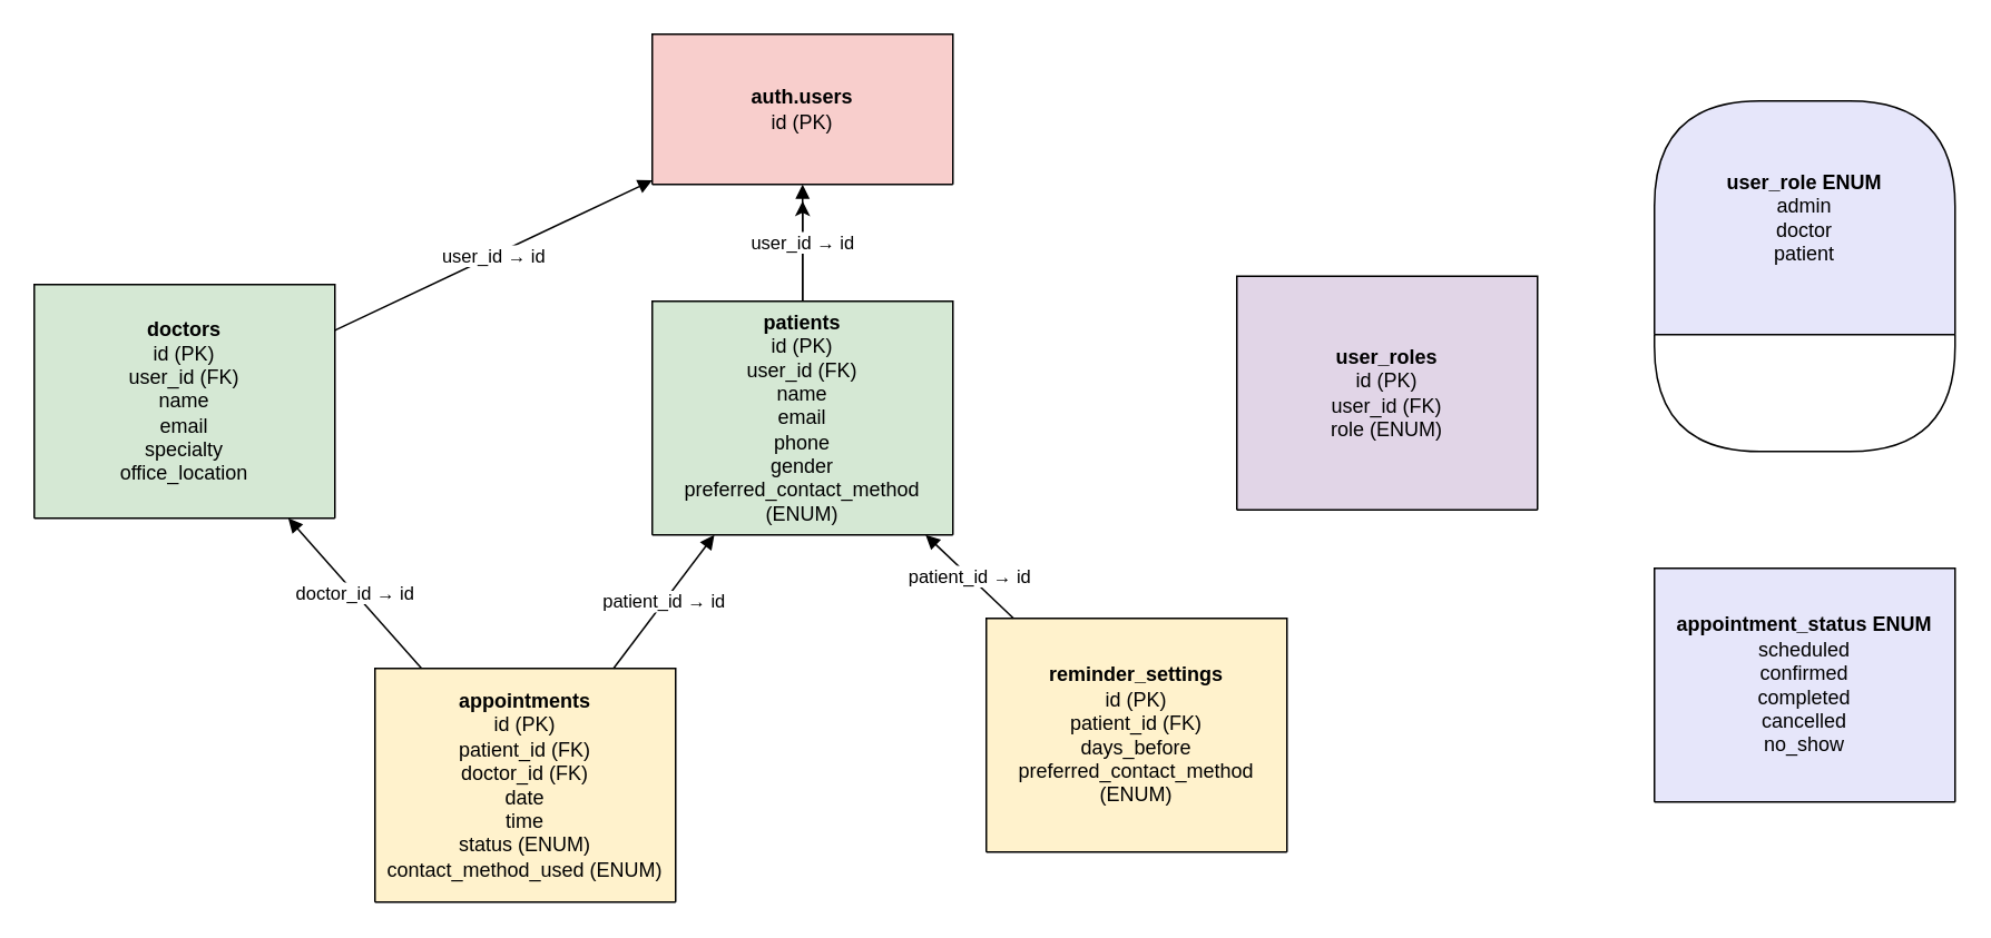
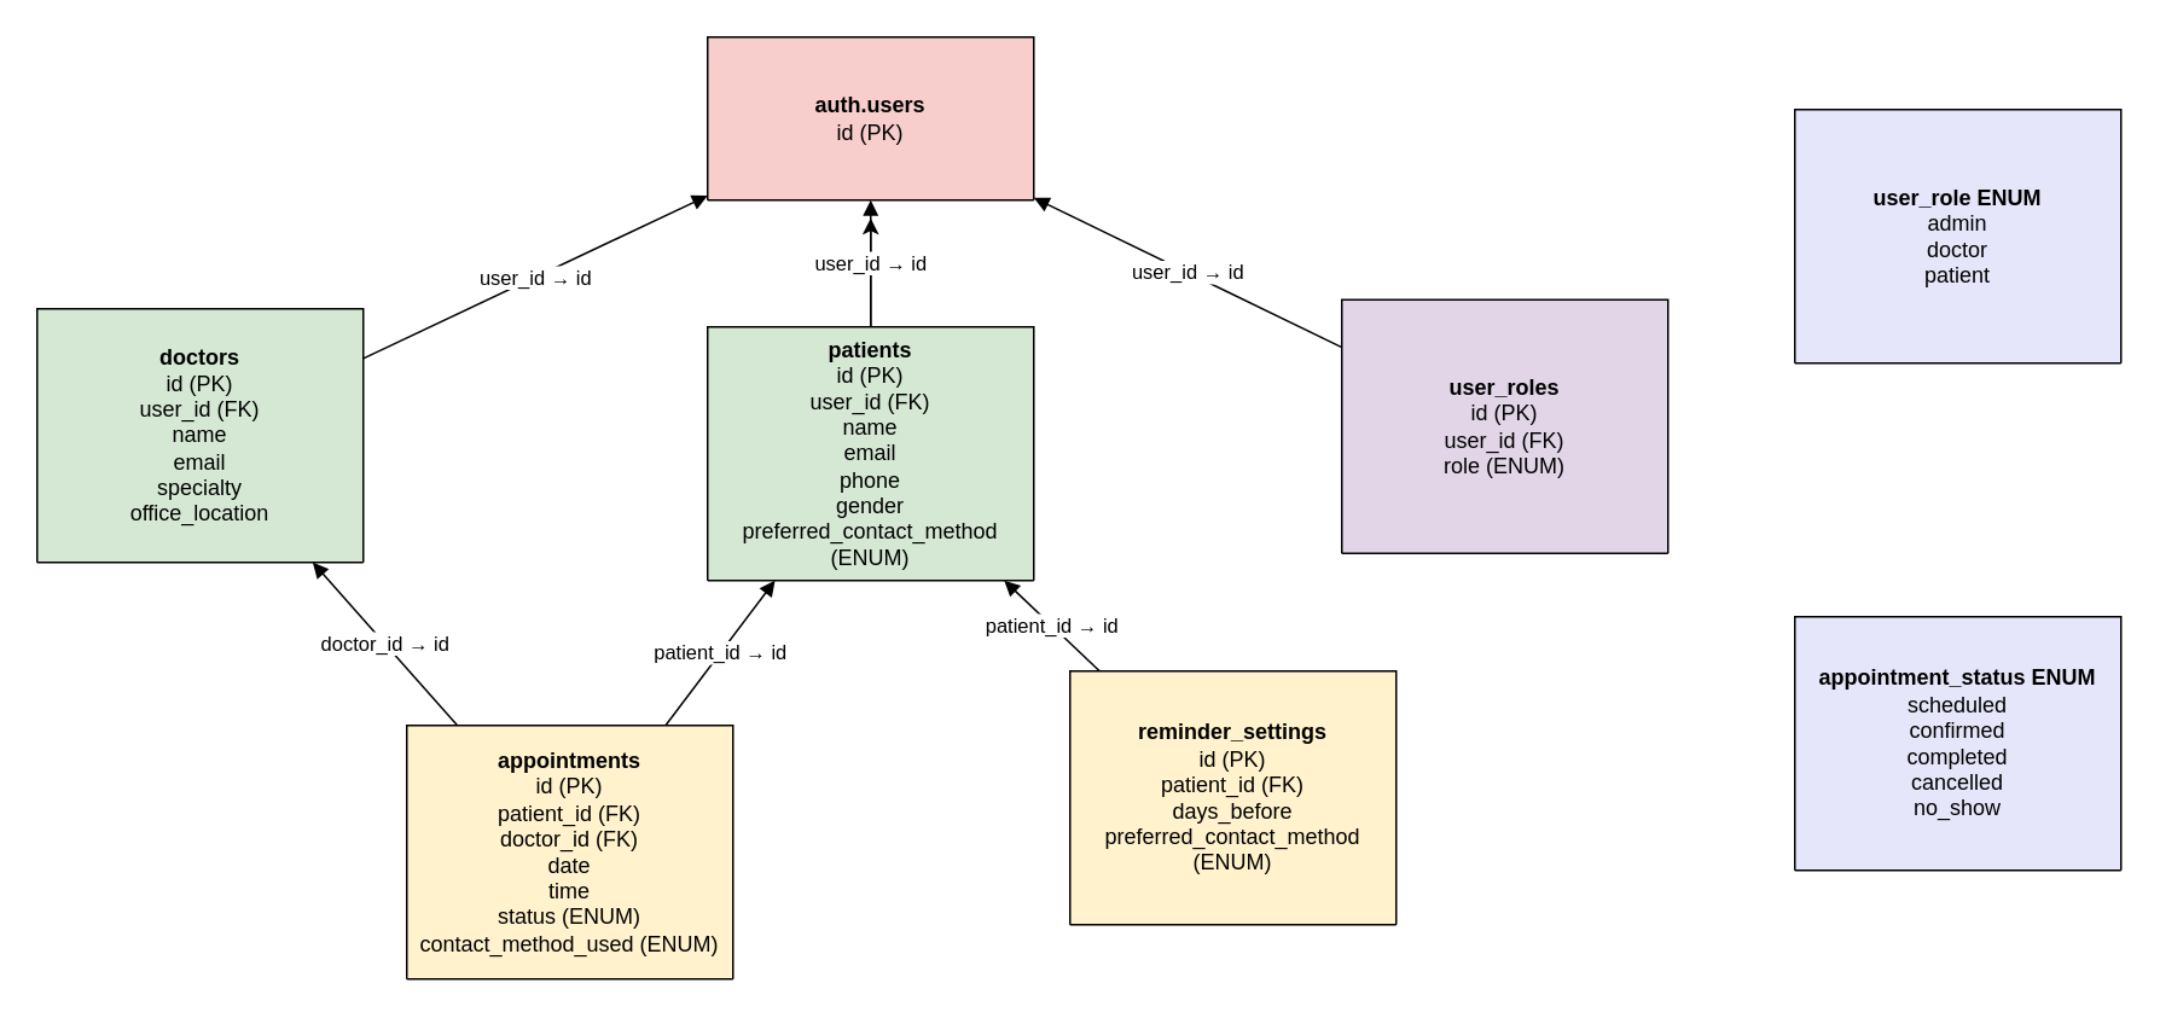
- <mxCell id="15" value="&lt;b&gt;user_role ENUM&lt;/b&gt;&lt;br/&gt;admin&lt;br/&gt;doctor&lt;br/&gt;patient" style="shape=swimlane;rounded=1;whiteSpace=wrap;html=1;fillColor=#e6e6fa;startSize=140;" parent="1" vertex="1"><mxGeometry x="990" y="60" width="180" height="210" as="geometry" /></mxCell>
+ <mxCell id="15" value="&lt;b&gt;user_role ENUM&lt;/b&gt;&lt;br/&gt;admin&lt;br/&gt;doctor&lt;br/&gt;patient" style="shape=swimlane;rounded=1;whiteSpace=wrap;html=1;fillColor=#e6e6fa;startSize=140;" parent="1" vertex="1"><mxGeometry x="990" y="60" width="180" height="140" as="geometry" /></mxCell>
+ <mxCell id="14" value="user_id → id" style="endArrow=block;html=1;rounded=1;" parent="1" source="8" target="2" edge="1"><mxGeometry relative="1" as="geometry" /></mxCell>
